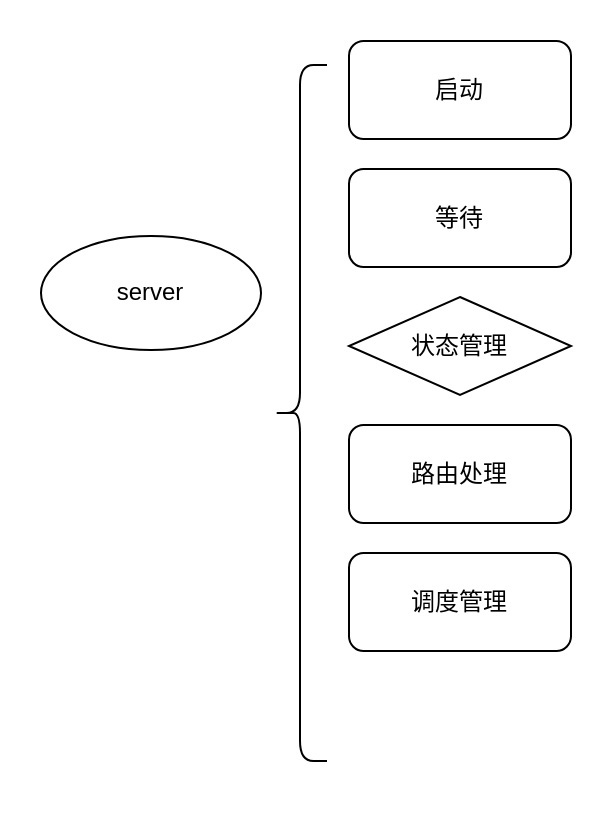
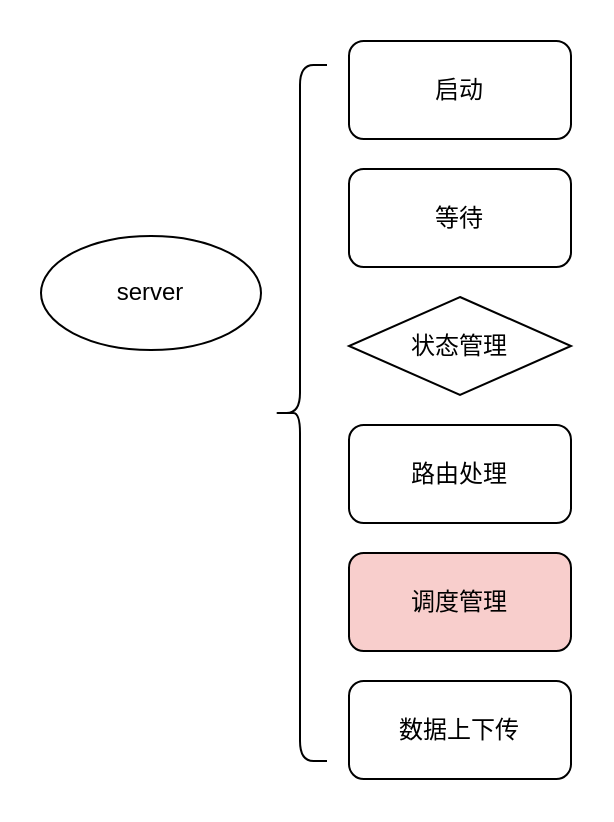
- <mxCell id="6" value="调度管理" style="rounded=1;whiteSpace=wrap;html=1;" vertex="1" parent="1"><mxGeometry x="174" y="276" width="111" height="49" as="geometry" /></mxCell>
+ <mxCell id="6" value="调度管理" style="rounded=1;whiteSpace=wrap;html=1;fillColor=#f8cecc;" vertex="1" parent="1"><mxGeometry x="174" y="276" width="111" height="49" as="geometry" /></mxCell>
+ <mxCell id="7" value="数据上下传" style="rounded=1;whiteSpace=wrap;html=1;" vertex="1" parent="1"><mxGeometry x="174" y="340" width="111" height="49" as="geometry" /></mxCell>
